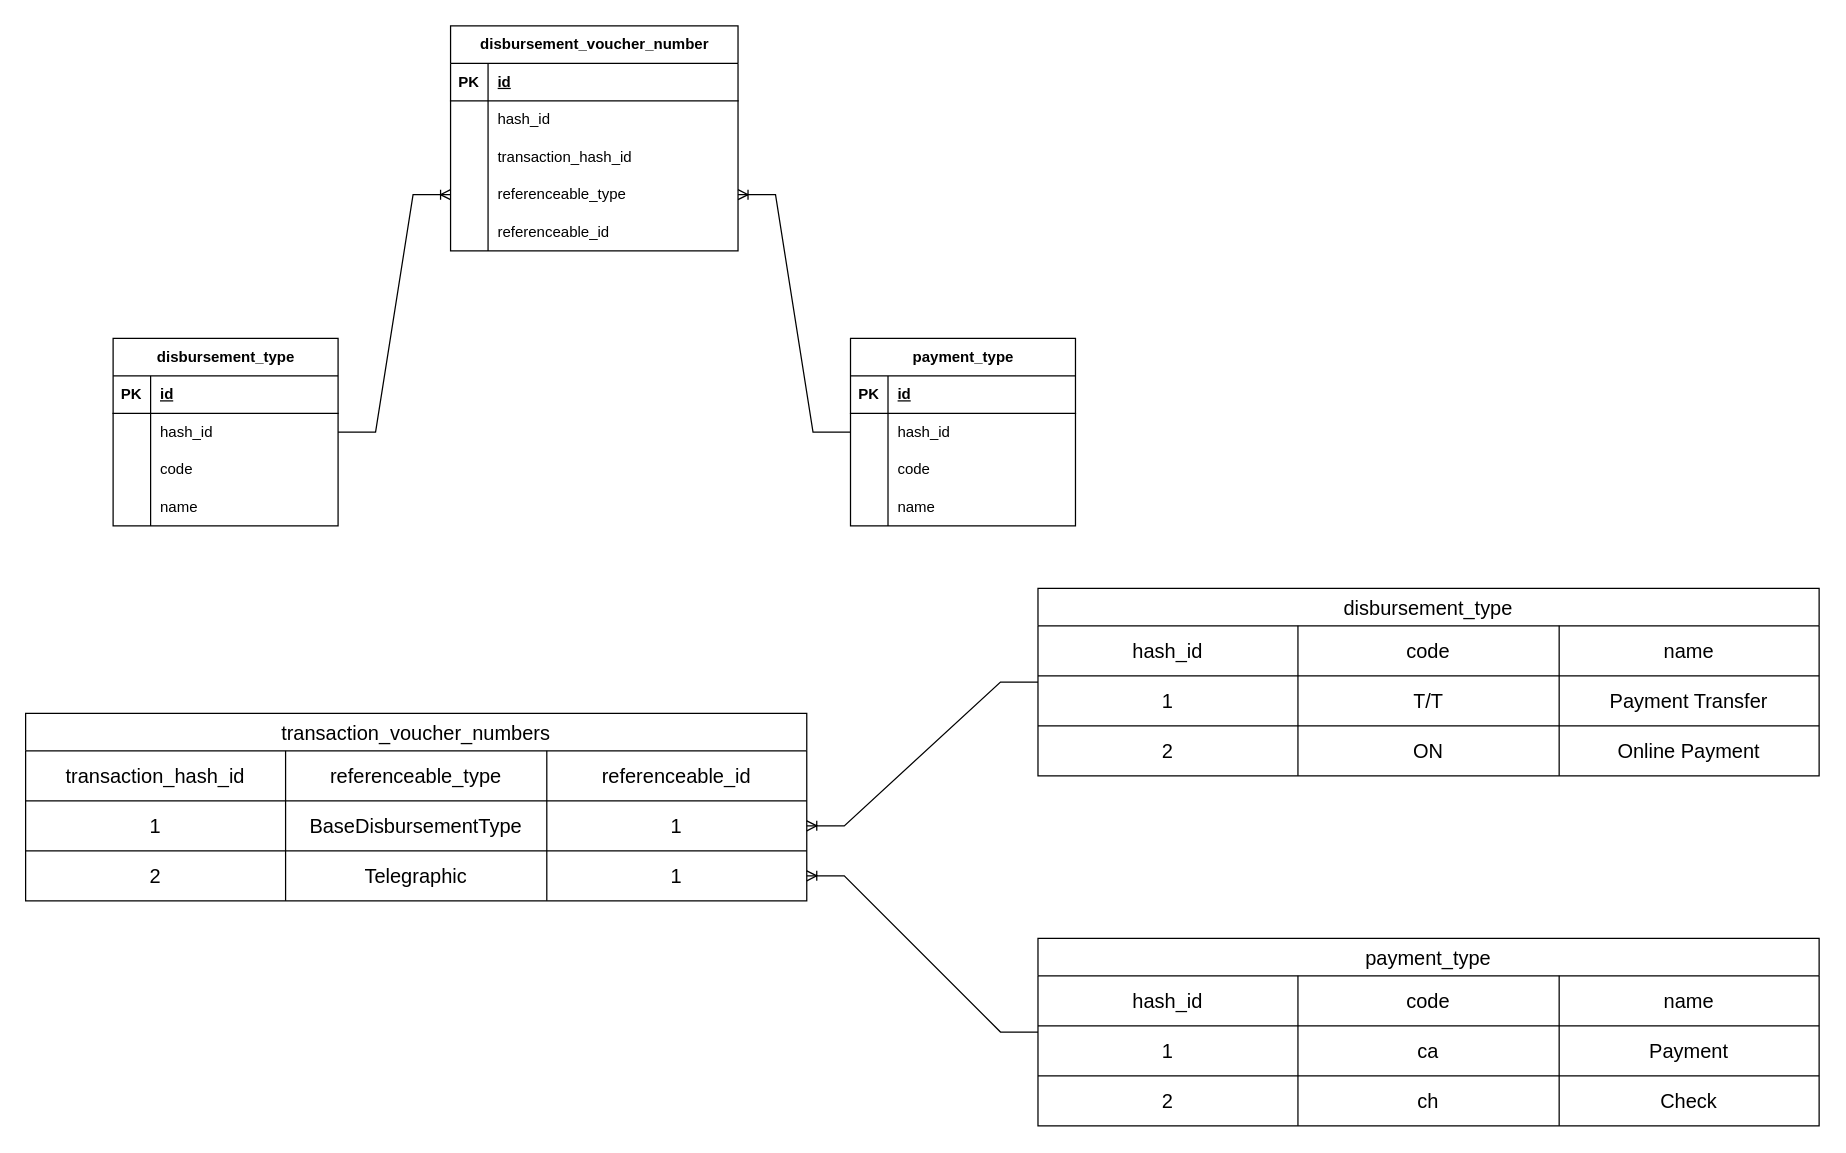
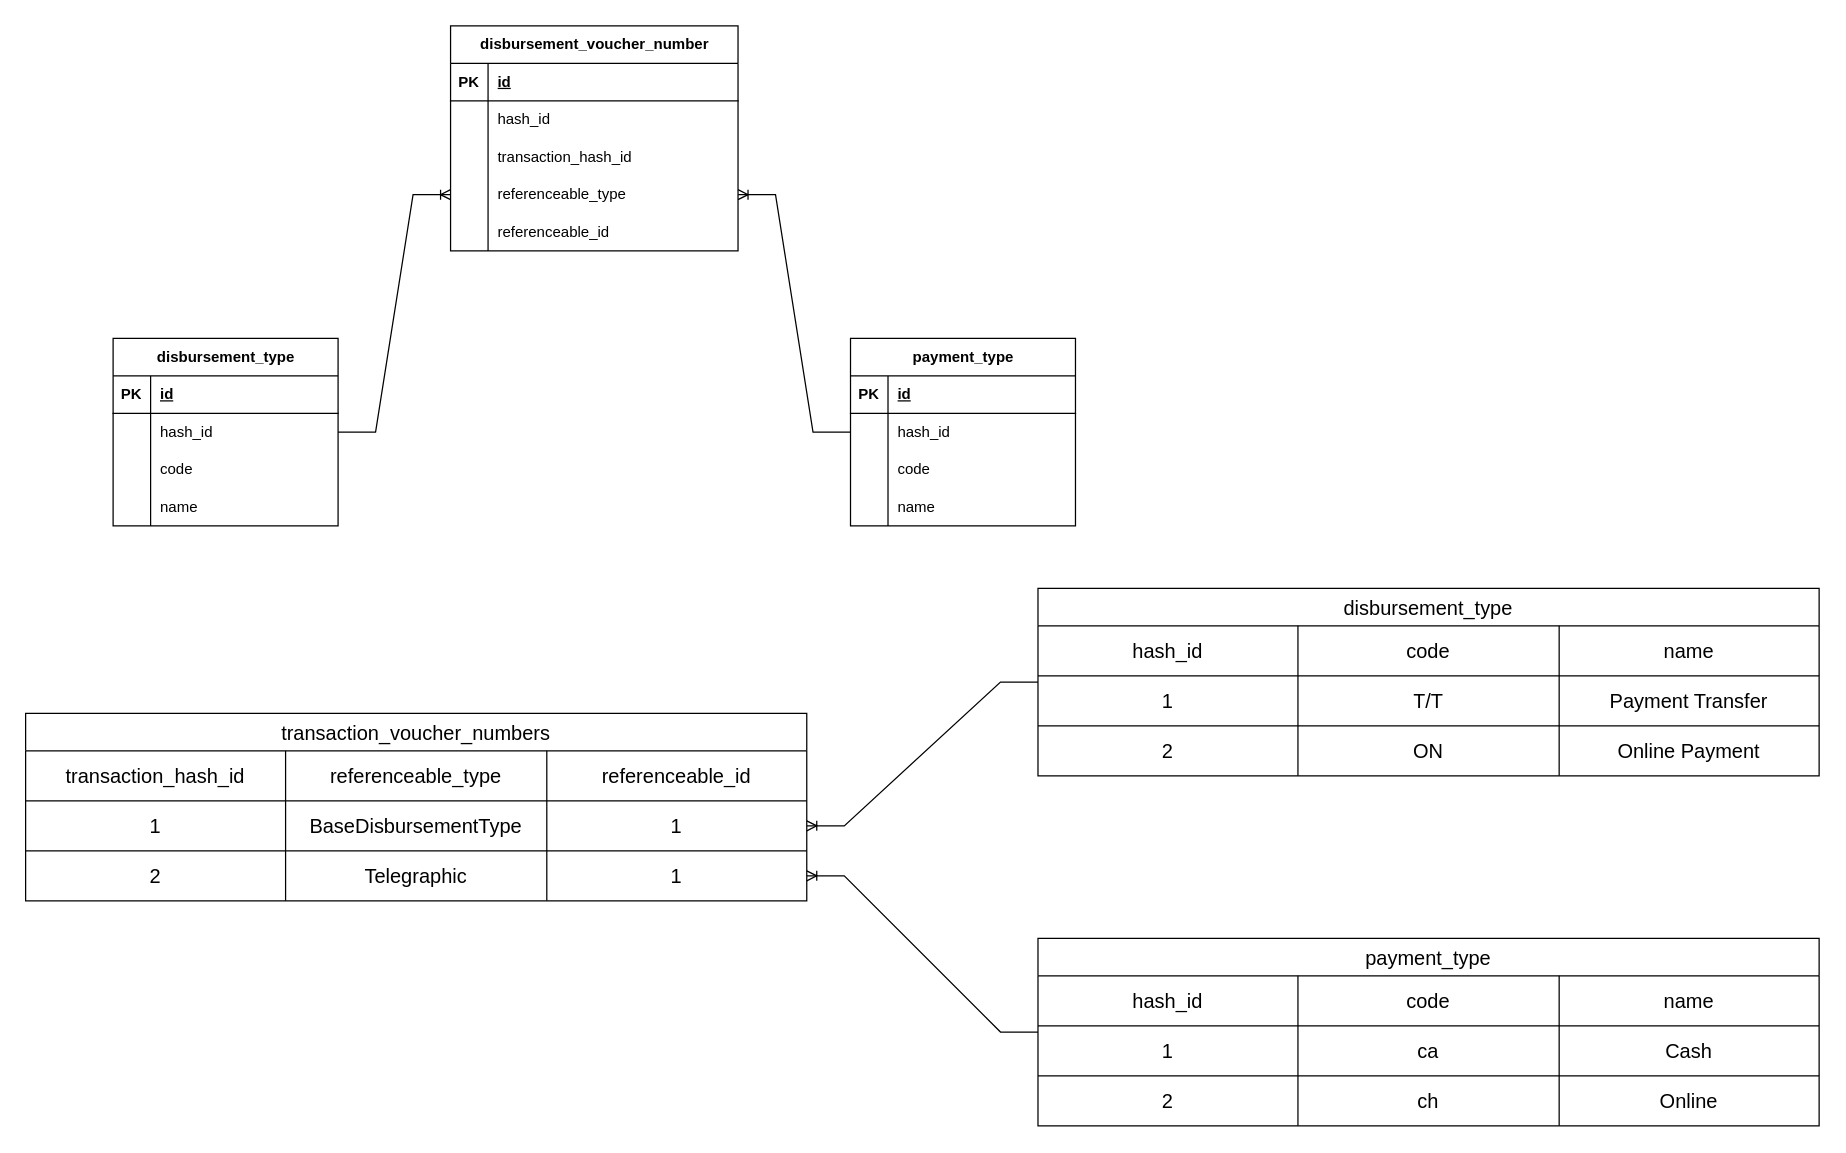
- <mxCell id="80" value="Payment" style="shape=partialRectangle;html=1;whiteSpace=wrap;connectable=0;strokeColor=inherit;overflow=hidden;fillColor=none;top=0;left=0;bottom=0;right=0;pointerEvents=1;fontSize=16;" vertex="1" parent="77"><mxGeometry x="417" width="208" height="40" as="geometry"><mxRectangle width="208" height="40" as="alternateBounds" /></mxGeometry></mxCell>
+ <mxCell id="80" value="Cash" style="shape=partialRectangle;html=1;whiteSpace=wrap;connectable=0;strokeColor=inherit;overflow=hidden;fillColor=none;top=0;left=0;bottom=0;right=0;pointerEvents=1;fontSize=16;" vertex="1" parent="77"><mxGeometry x="417" width="208" height="40" as="geometry"><mxRectangle width="208" height="40" as="alternateBounds" /></mxGeometry></mxCell>
- <mxCell id="84" value="Check" style="shape=partialRectangle;html=1;whiteSpace=wrap;connectable=0;strokeColor=inherit;overflow=hidden;fillColor=none;top=0;left=0;bottom=0;right=0;pointerEvents=1;fontSize=16;" vertex="1" parent="81"><mxGeometry x="417" width="208" height="40" as="geometry"><mxRectangle width="208" height="40" as="alternateBounds" /></mxGeometry></mxCell>
+ <mxCell id="84" value="Online" style="shape=partialRectangle;html=1;whiteSpace=wrap;connectable=0;strokeColor=inherit;overflow=hidden;fillColor=none;top=0;left=0;bottom=0;right=0;pointerEvents=1;fontSize=16;" vertex="1" parent="81"><mxGeometry x="417" width="208" height="40" as="geometry"><mxRectangle width="208" height="40" as="alternateBounds" /></mxGeometry></mxCell>
